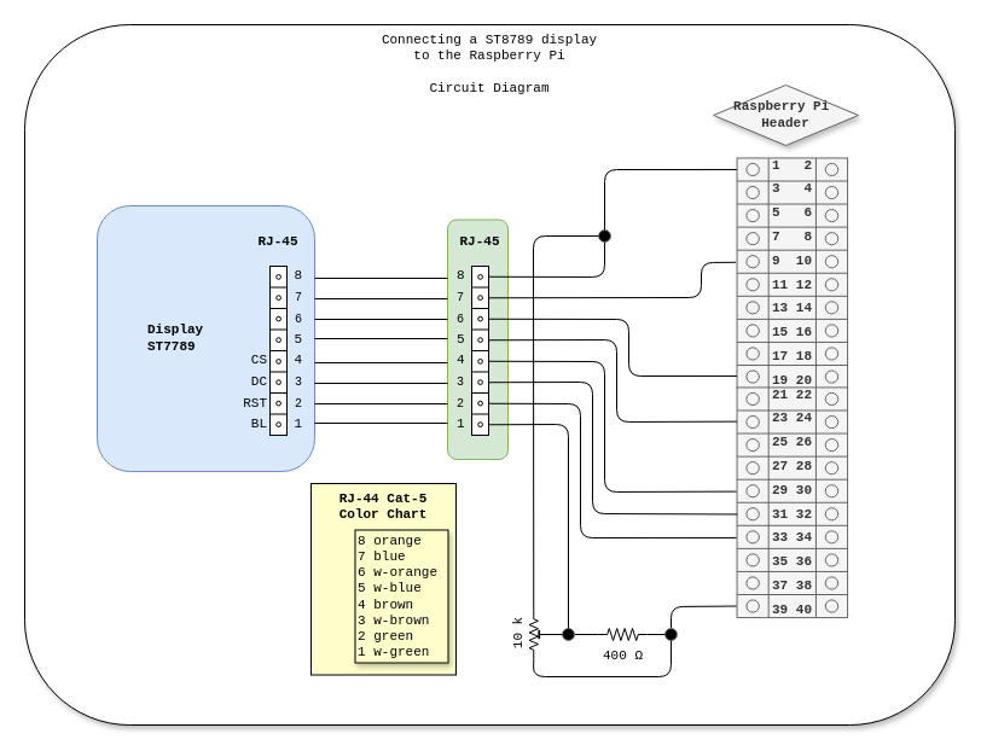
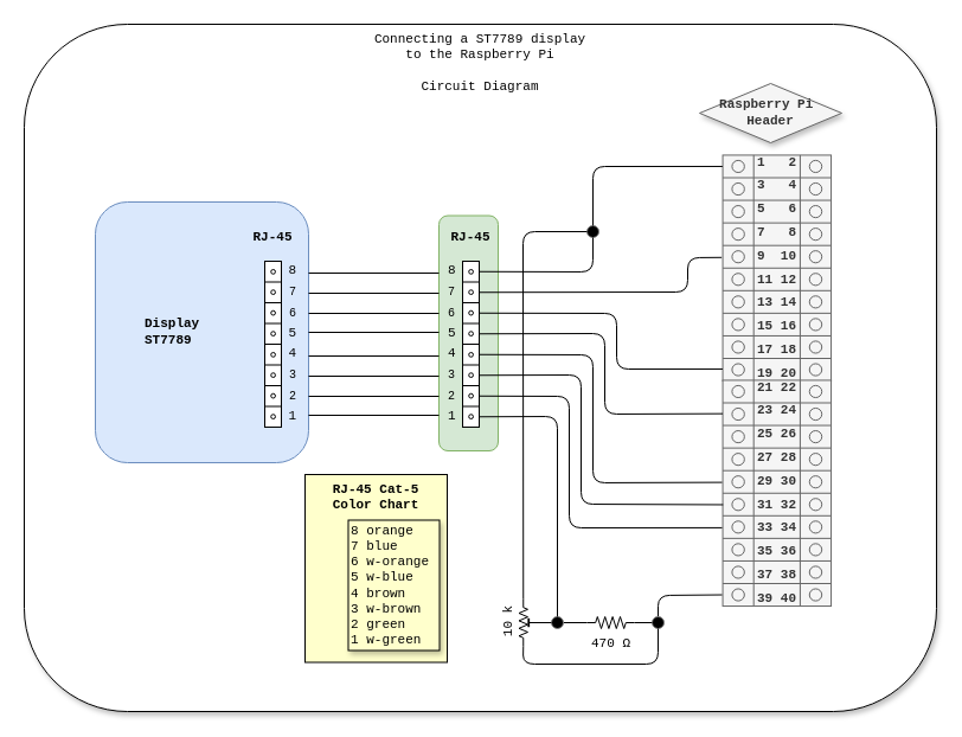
- <mxCell id="2" value="Connecting a ST8789 display&lt;br&gt;to the Raspberry Pi&lt;br&gt;&lt;br&gt;Circuit Diagram" style="rounded=1;whiteSpace=wrap;html=1;shadow=1;glass=0;dashed=0;comic=0;labelBackgroundColor=none;fontFamily=Courier New;fontSize=11;align=center;verticalAlign=top;" vertex="1" parent="1"><mxGeometry x="20" y="20" width="770" height="580" as="geometry" /></mxCell>
+ <mxCell id="2" value="Connecting a ST7789 display&lt;br&gt;to the Raspberry Pi&lt;br&gt;&lt;br&gt;Circuit Diagram" style="rounded=1;whiteSpace=wrap;html=1;shadow=1;glass=0;dashed=0;comic=0;labelBackgroundColor=none;fontFamily=Courier New;fontSize=11;align=center;verticalAlign=top;" vertex="1" parent="1"><mxGeometry x="20" y="20" width="770" height="580" as="geometry" /></mxCell>
- <mxCell id="18" value="&lt;p style=&quot;line-height: 163%&quot;&gt;CS&lt;br&gt;DC&lt;br&gt;RST&lt;br&gt;BL&lt;/p&gt;" style="text;html=1;strokeColor=none;fillColor=none;align=right;verticalAlign=middle;whiteSpace=wrap;rounded=0;shadow=0;dashed=0;labelBackgroundColor=none;fontFamily=Courier New;fontSize=11;" vertex="1" parent="1"><mxGeometry x="183" y="290" width="40" height="70" as="geometry" /></mxCell>
- <mxCell id="42" value="RJ-44 Cat-5&lt;br&gt;&lt;div style=&quot;&quot;&gt;&lt;span&gt;Color Chart&lt;/span&gt;&lt;/div&gt;" style="rounded=0;whiteSpace=wrap;html=1;shadow=0;dashed=0;labelBackgroundColor=none;strokeColor=#000000;fillColor=#FFFFCC;fontFamily=Courier New;fontSize=11;align=center;verticalAlign=top;fontStyle=1" vertex="1" parent="1"><mxGeometry x="257" y="400" width="120" height="158.5" as="geometry" /></mxCell>
+ <mxCell id="42" value="RJ-45 Cat-5&lt;br&gt;&lt;div style=&quot;&quot;&gt;&lt;span&gt;Color Chart&lt;/span&gt;&lt;/div&gt;" style="rounded=0;whiteSpace=wrap;html=1;shadow=0;dashed=0;labelBackgroundColor=none;strokeColor=#000000;fillColor=#FFFFCC;fontFamily=Courier New;fontSize=11;align=center;verticalAlign=top;fontStyle=1" vertex="1" parent="1"><mxGeometry x="257" y="400" width="120" height="158.5" as="geometry" /></mxCell>
- <mxCell id="27" value="400&amp;nbsp;Ω" style="pointerEvents=1;verticalLabelPosition=bottom;shadow=0;dashed=0;align=center;html=1;verticalAlign=top;shape=mxgraph.electrical.resistors.resistor_2;labelBackgroundColor=#ffffff;strokeColor=#000000;fontFamily=Courier New;fontSize=11;" vertex="1" parent="1"><mxGeometry x="495" y="520" width="40" height="10" as="geometry" /></mxCell>
+ <mxCell id="27" value="470&amp;nbsp;Ω" style="pointerEvents=1;verticalLabelPosition=bottom;shadow=0;dashed=0;align=center;html=1;verticalAlign=top;shape=mxgraph.electrical.resistors.resistor_2;labelBackgroundColor=#ffffff;strokeColor=#000000;fontFamily=Courier New;fontSize=11;" vertex="1" parent="1"><mxGeometry x="495" y="520" width="40" height="10" as="geometry" /></mxCell>
